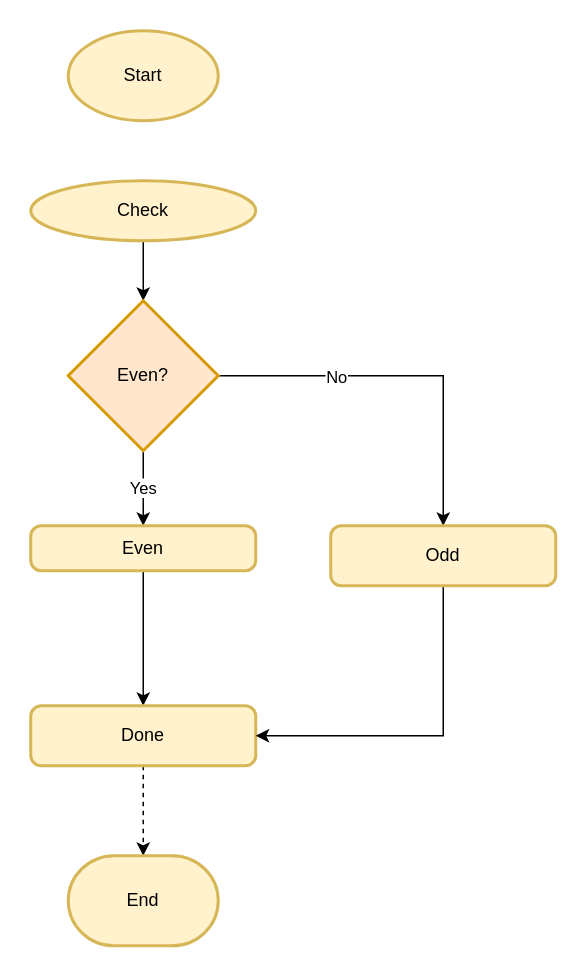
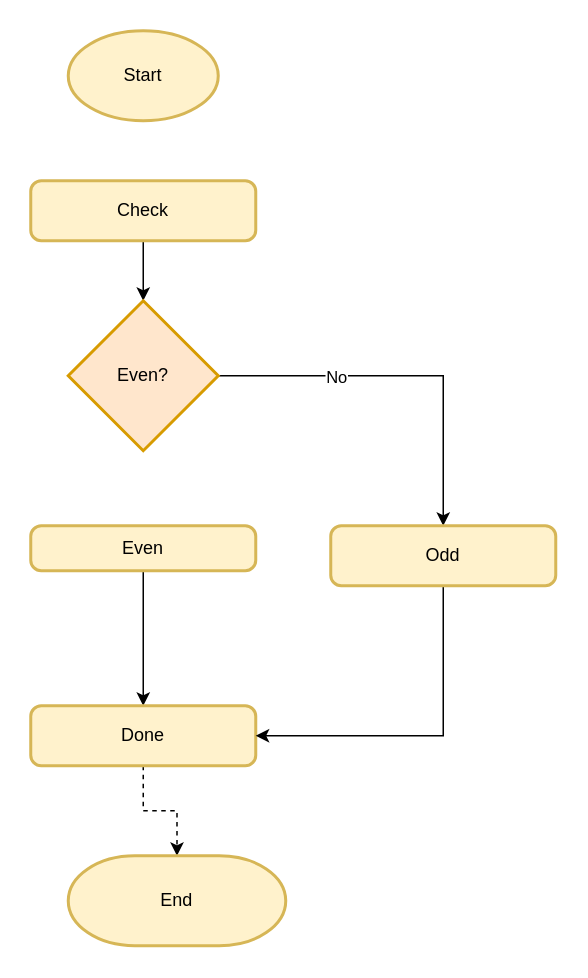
- <mxCell id="3" value="Check" style="ellipse;whiteSpace=wrap;html=1;absoluteArcSize=1;arcSize=14;strokeWidth=2;fillColor=#fff2cc;strokeColor=#d6b656;" vertex="1" parent="1"><mxGeometry x="20" y="120" width="150" height="40" as="geometry" /></mxCell>
+ <mxCell id="3" value="Check" style="rounded=1;whiteSpace=wrap;html=1;absoluteArcSize=1;arcSize=14;strokeWidth=2;fillColor=#fff2cc;strokeColor=#d6b656;" vertex="1" parent="1"><mxGeometry x="20" y="120" width="150" height="40" as="geometry" /></mxCell>
- <mxCell id="4" value="Yes" style="edgeStyle=orthogonalEdgeStyle;rounded=0;orthogonalLoop=1;jettySize=auto;html=1;" edge="1" parent="1" source="7" target="9"><mxGeometry relative="1" as="geometry" /></mxCell>
- <mxCell id="13" value="End" style="strokeWidth=2;html=1;shape=mxgraph.flowchart.terminator;whiteSpace=wrap;fillColor=#fff2cc;strokeColor=#d6b656;" vertex="1" parent="1"><mxGeometry x="45" y="570" width="100" height="60" as="geometry" /></mxCell>
+ <mxCell id="13" value="End" style="strokeWidth=2;html=1;shape=mxgraph.flowchart.terminator;whiteSpace=wrap;fillColor=#fff2cc;strokeColor=#d6b656;" vertex="1" parent="1"><mxGeometry x="45" y="570" width="145" height="60" as="geometry" /></mxCell>
